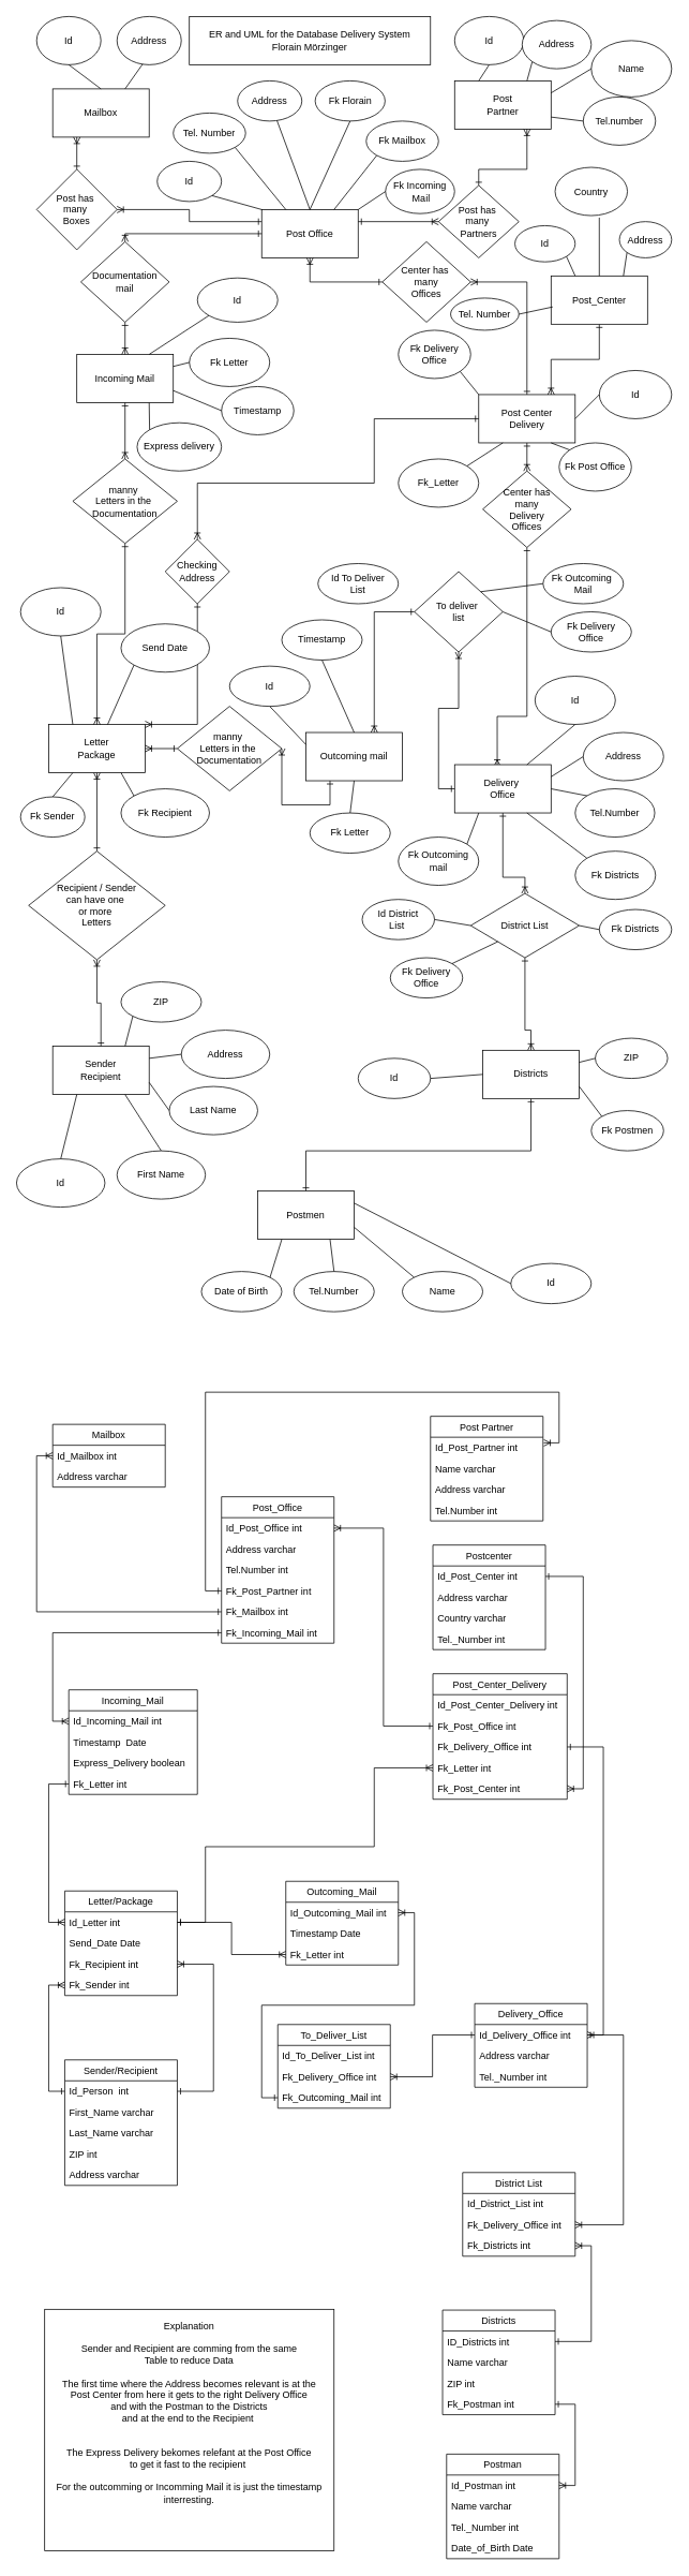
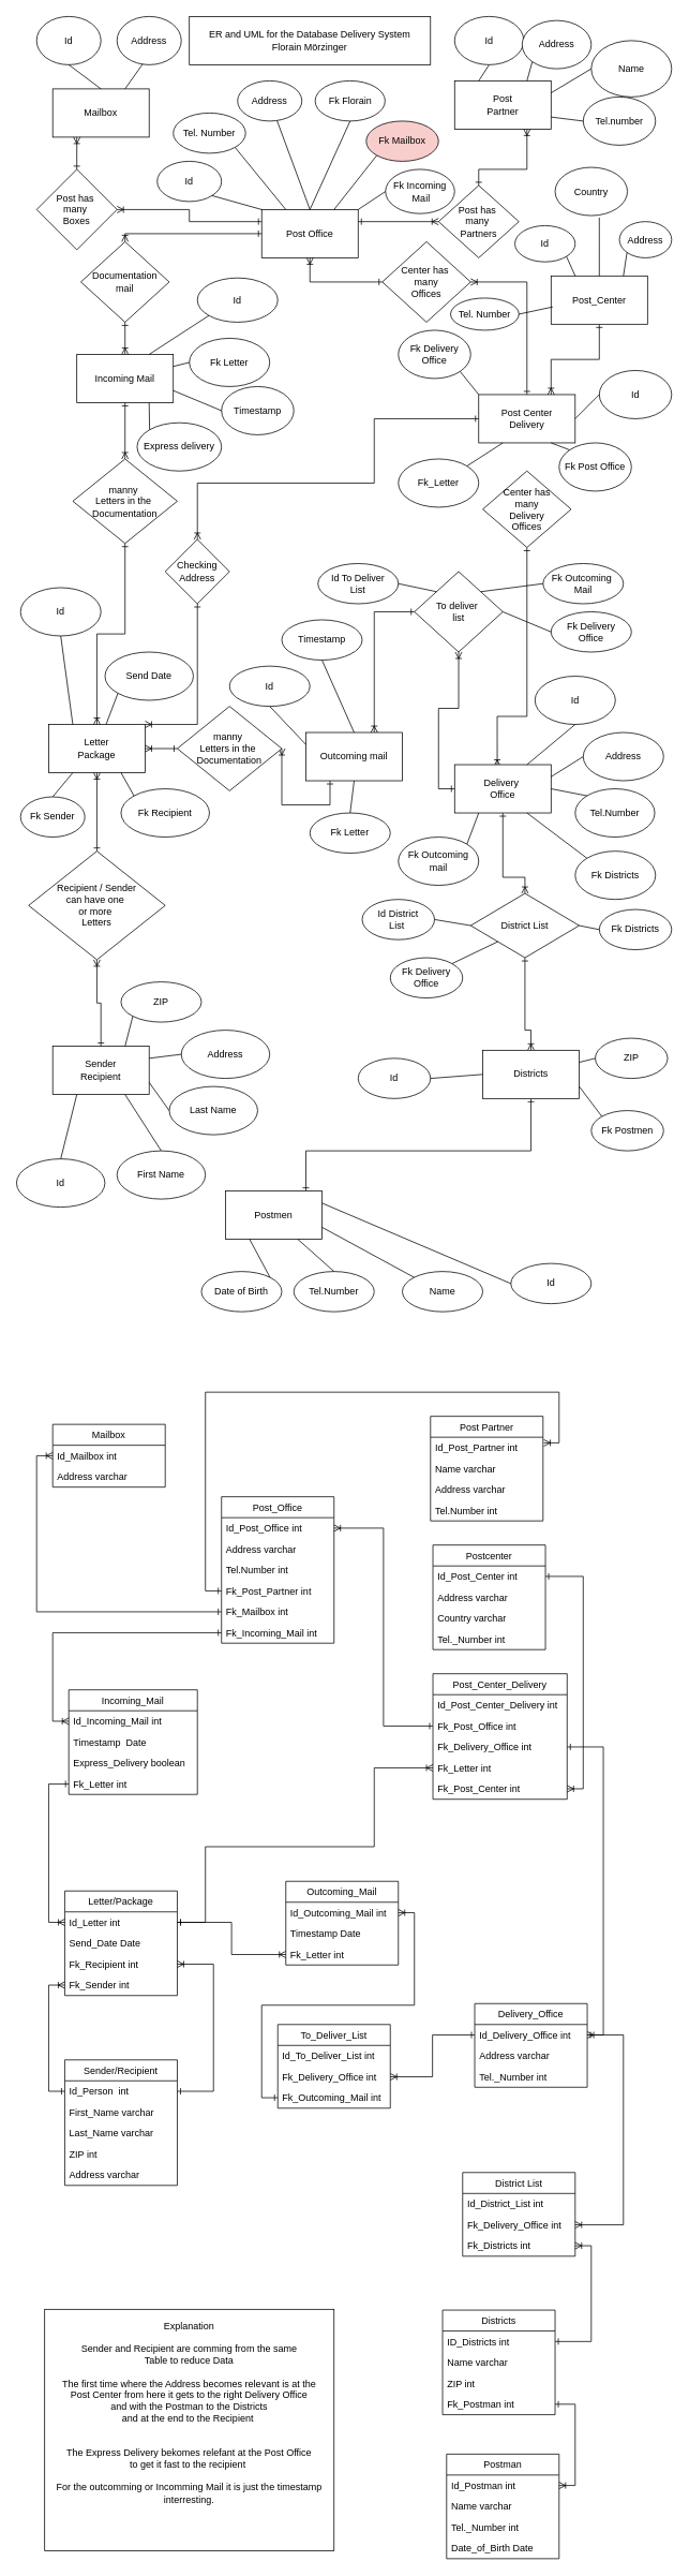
- <mxCell id="41" value="Fk Mailbox" style="ellipse;whiteSpace=wrap;html=1;" parent="1" vertex="1"><mxGeometry x="455" y="150" width="90" height="50" as="geometry" /></mxCell>
+ <mxCell id="41" value="Fk Mailbox" style="ellipse;whiteSpace=wrap;html=1;fillColor=#f8cecc;" parent="1" vertex="1"><mxGeometry x="455" y="150" width="90" height="50" as="geometry" /></mxCell>
- <mxCell id="124" style="edgeStyle=orthogonalEdgeStyle;rounded=0;orthogonalLoop=1;jettySize=auto;html=1;exitX=0.5;exitY=1;exitDx=0;exitDy=0;entryX=0.5;entryY=0;entryDx=0;entryDy=0;startArrow=ERone;startFill=0;endArrow=ERoneToMany;endFill=0;" parent="1" source="12" target="123" edge="1"><mxGeometry relative="1" as="geometry"><mxPoint x="655" y="520" as="sourcePoint" /><mxPoint x="655" y="730" as="targetPoint" /></mxGeometry></mxCell>
+ <mxCell id="200" value="" style="endArrow=none;html=1;entryX=1;entryY=0.5;entryDx=0;entryDy=0;exitX=0;exitY=0;exitDx=0;exitDy=0;" edge="1" parent="1" source="129" target="195"><mxGeometry width="50" height="50" relative="1" as="geometry"><mxPoint x="405" y="970" as="sourcePoint" /><mxPoint x="455" y="920" as="targetPoint" /></mxGeometry></mxCell>
- <mxCell id="70" value="Send Date" style="ellipse;whiteSpace=wrap;html=1;" parent="1" vertex="1"><mxGeometry x="150" y="775" width="110" height="60" as="geometry" /></mxCell>
+ <mxCell id="70" value="Send Date" style="ellipse;whiteSpace=wrap;html=1;" parent="1" vertex="1"><mxGeometry x="130" y="810" width="110" height="60" as="geometry" /></mxCell>
- <mxCell id="19" value="Postmen" style="rounded=0;whiteSpace=wrap;html=1;" parent="1" vertex="1"><mxGeometry x="320" y="1480" width="120" height="60" as="geometry" /></mxCell>
+ <mxCell id="19" value="Postmen" style="rounded=0;whiteSpace=wrap;html=1;" parent="1" vertex="1"><mxGeometry x="280" y="1480" width="120" height="60" as="geometry" /></mxCell>
